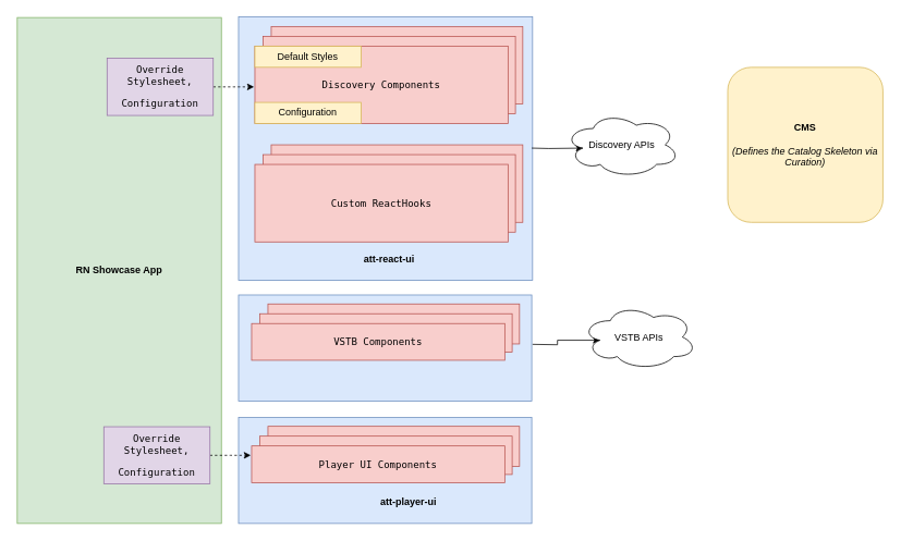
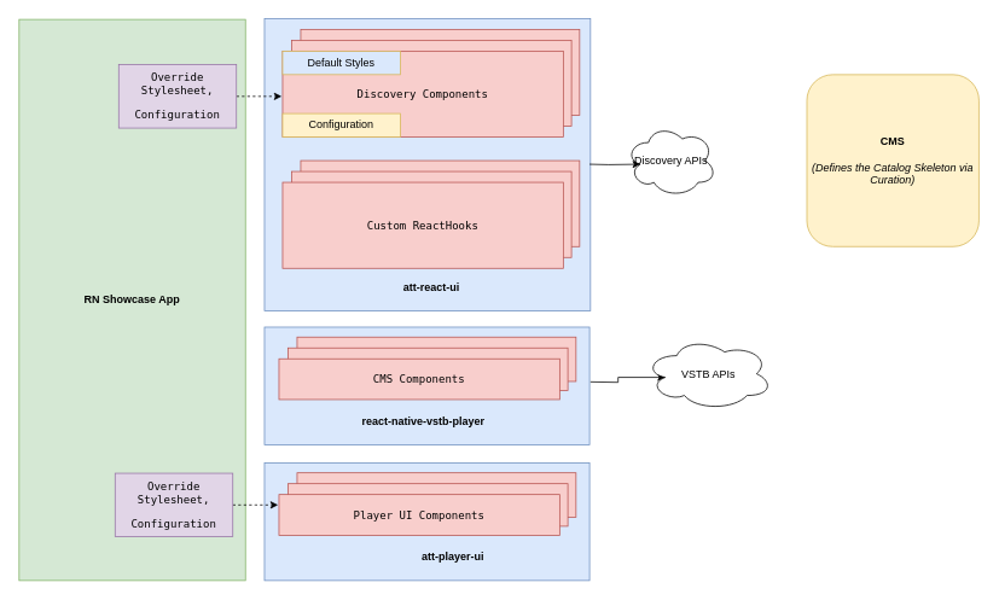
- <mxCell id="7" value="Default Styles&lt;br&gt;" style="whiteSpace=wrap;html=1;fillColor=#fff2cc;strokeColor=#d6b656;" vertex="1" parent="2"><mxGeometry x="-130" y="24" width="130" height="26" as="geometry" /></mxCell>
+ <mxCell id="7" value="Default Styles&lt;br&gt;" style="whiteSpace=wrap;html=1;fillColor=#dae8fc;strokeColor=#d6b656;" vertex="1" parent="2"><mxGeometry x="-130" y="24" width="130" height="26" as="geometry" /></mxCell>
- <mxCell id="14" value="Discovery APIs" style="ellipse;shape=cloud;whiteSpace=wrap;html=1;" parent="1" vertex="1"><mxGeometry x="690" y="137" width="141" height="80" as="geometry" /></mxCell>
+ <mxCell id="14" value="Discovery APIs" style="ellipse;shape=cloud;whiteSpace=wrap;html=1;" parent="1" vertex="1"><mxGeometry x="690" y="137" width="100" height="80" as="geometry" /></mxCell>
- <mxCell id="24" value="&lt;pre&gt;VSTB Components&lt;/pre&gt;" style="whiteSpace=wrap;html=1;fillColor=#f8cecc;strokeColor=#b85450;" vertex="1" parent="1"><mxGeometry x="307" y="396" width="310" height="45" as="geometry" /></mxCell>
+ <mxCell id="24" value="&lt;pre&gt;CMS Components&lt;/pre&gt;" style="whiteSpace=wrap;html=1;fillColor=#f8cecc;strokeColor=#b85450;" vertex="1" parent="1"><mxGeometry x="307" y="396" width="310" height="45" as="geometry" /></mxCell>
+ <mxCell id="21" value="react-native-vstb-player&lt;br&gt;" style="text;html=1;fontStyle=1" vertex="1" parent="1"><mxGeometry x="396.5" y="451" width="139" height="30" as="geometry" /></mxCell>
